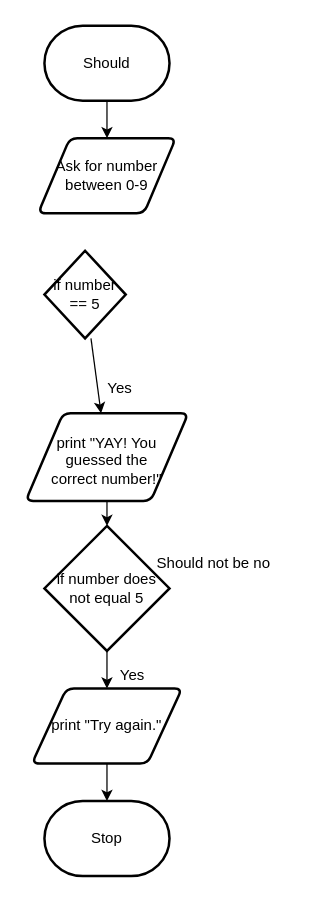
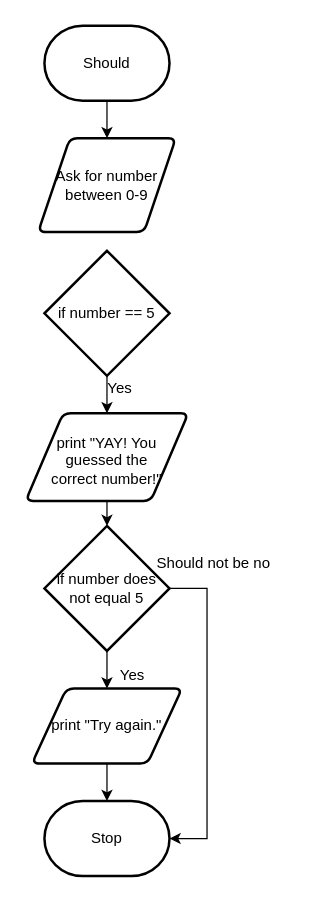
- <mxCell id="5" value="Ask for number between 0-9" style="shape=parallelogram;html=1;strokeWidth=2;perimeter=parallelogramPerimeter;whiteSpace=wrap;rounded=1;arcSize=12;size=0.23;" parent="1" vertex="1"><mxGeometry x="30" y="110" width="110" height="60" as="geometry" /></mxCell>
+ <mxCell id="5" value="Ask for number between 0-9" style="shape=parallelogram;html=1;strokeWidth=2;perimeter=parallelogramPerimeter;whiteSpace=wrap;rounded=1;arcSize=12;size=0.23;" parent="1" vertex="1"><mxGeometry x="30" y="110" width="110" height="75" as="geometry" /></mxCell>
- <mxCell id="7" value="if number == 5" style="strokeWidth=2;html=1;shape=mxgraph.flowchart.decision;whiteSpace=wrap;" parent="1" vertex="1"><mxGeometry x="35" y="200" width="65" height="70" as="geometry" /></mxCell>
+ <mxCell id="7" value="if number == 5" style="strokeWidth=2;html=1;shape=mxgraph.flowchart.decision;whiteSpace=wrap;" parent="1" vertex="1"><mxGeometry x="35" y="200" width="100" height="100" as="geometry" /></mxCell>
+ <mxCell id="9" style="edgeStyle=none;rounded=0;html=1;entryX=1;entryY=0.5;entryDx=0;entryDy=0;entryPerimeter=0;" edge="1" parent="1" source="10" target="4"><mxGeometry relative="1" as="geometry"><mxPoint x="155" y="740" as="targetPoint" /><Array as="points"><mxPoint x="165" y="470" /><mxPoint x="165" y="670" /></Array></mxGeometry></mxCell>
